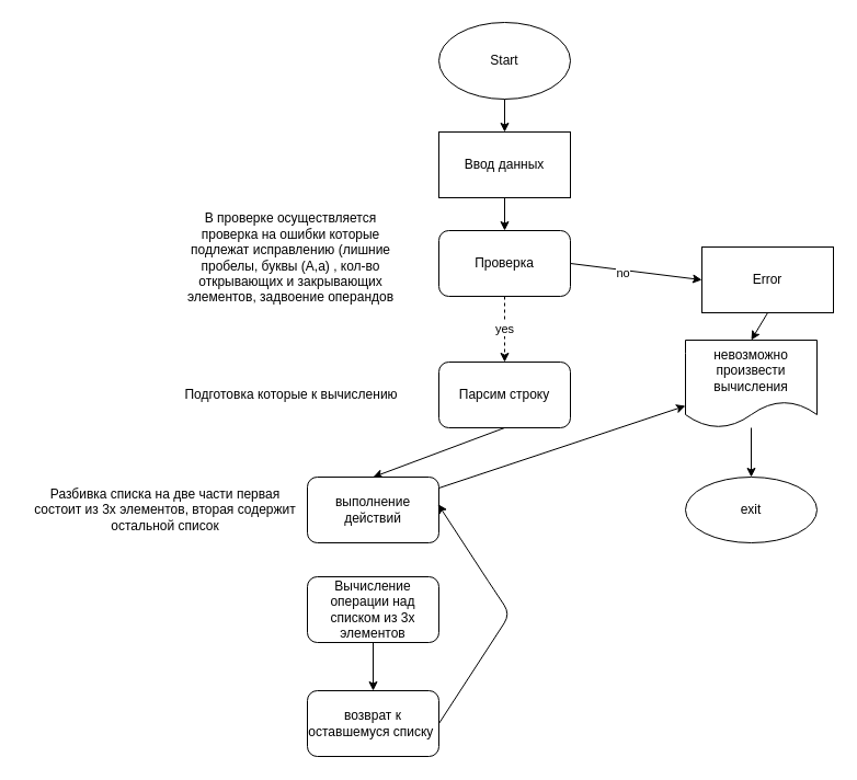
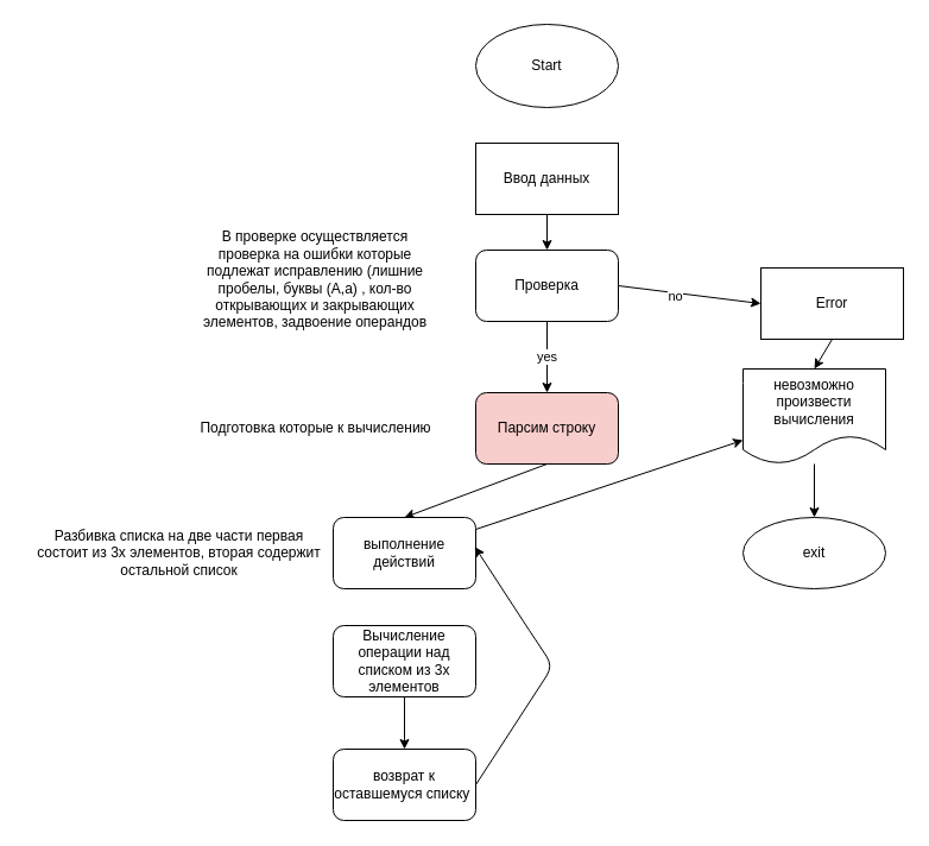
- <mxCell id="2" style="edgeStyle=none;html=1;exitX=0.5;exitY=1;exitDx=0;exitDy=0;entryX=0.5;entryY=0;entryDx=0;entryDy=0;" edge="1" parent="1" source="3" target="11"><mxGeometry relative="1" as="geometry" /></mxCell>
- <mxCell id="6" value="yes" style="edgeStyle=none;html=1;exitX=0.5;exitY=1;exitDx=0;exitDy=0;dashed=1;" edge="1" parent="1" source="9" target="5"><mxGeometry relative="1" as="geometry" /></mxCell>
+ <mxCell id="6" value="yes" style="edgeStyle=none;html=1;exitX=0.5;exitY=1;exitDx=0;exitDy=0;" edge="1" parent="1" source="9" target="5"><mxGeometry relative="1" as="geometry" /></mxCell>
- <mxCell id="5" value="Парсим строку" style="rounded=1;whiteSpace=wrap;html=1;" vertex="1" parent="1"><mxGeometry x="400" y="330" width="120" height="60" as="geometry" /></mxCell>
+ <mxCell id="5" value="Парсим строку" style="rounded=1;whiteSpace=wrap;html=1;fillColor=#f8cecc;" vertex="1" parent="1"><mxGeometry x="400" y="330" width="120" height="60" as="geometry" /></mxCell>
